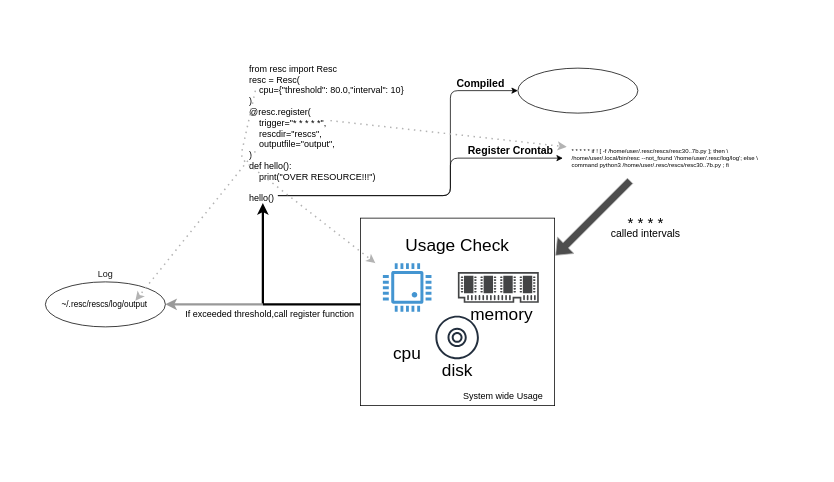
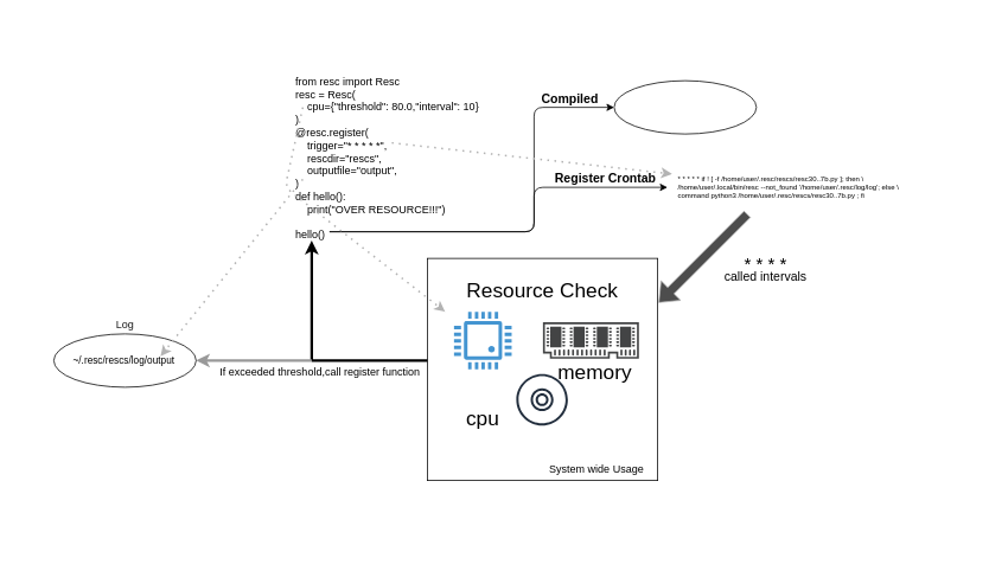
- <mxCell id="19" value="&lt;div style=&quot;font-size: 23px;&quot;&gt;Usage Check&lt;/div&gt;&lt;div style=&quot;font-size: 23px;&quot;&gt;&lt;br style=&quot;font-size: 23px;&quot;&gt;&lt;/div&gt;" style="text;html=1;align=center;verticalAlign=middle;resizable=0;points=[];autosize=1;strokeColor=none;fontSize=23;fontColor=#000000;" vertex="1" parent="1"><mxGeometry x="514" y="310" width="190" height="60" as="geometry" /></mxCell>
+ <mxCell id="19" value="&lt;div style=&quot;font-size: 23px;&quot;&gt;Resource Check&lt;/div&gt;&lt;div style=&quot;font-size: 23px;&quot;&gt;&lt;br style=&quot;font-size: 23px;&quot;&gt;&lt;/div&gt;" style="text;html=1;align=center;verticalAlign=middle;resizable=0;points=[];autosize=1;strokeColor=none;fontSize=23;fontColor=#000000;" vertex="1" parent="1"><mxGeometry x="514" y="310" width="190" height="60" as="geometry" /></mxCell>
- <mxCell id="21" value="disk" style="text;html=1;align=center;verticalAlign=middle;resizable=0;points=[];autosize=1;strokeColor=none;fontSize=23;fontColor=#000000;" vertex="1" parent="1"><mxGeometry x="579" y="478" width="60" height="30" as="geometry" /></mxCell>
